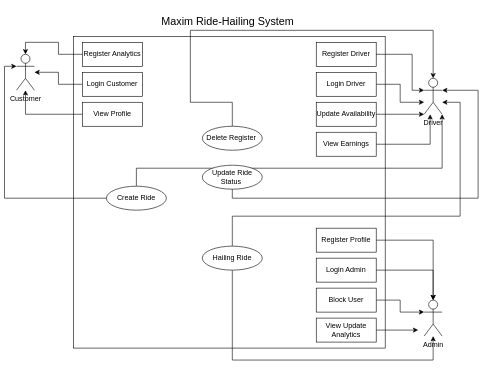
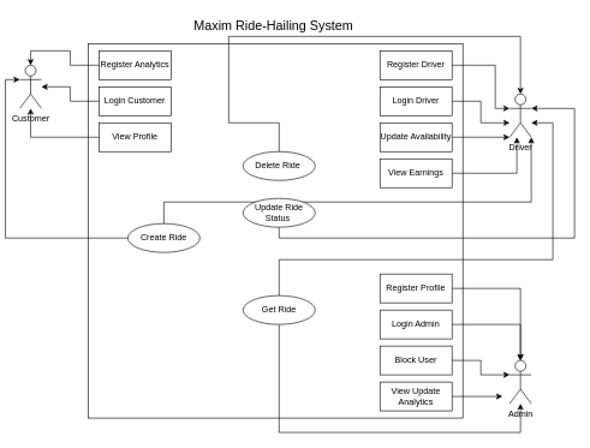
- <mxCell id="33" value="Delete Register&amp;nbsp;" style="ellipse;whiteSpace=wrap;html=1;align=center;" vertex="1" parent="1"><mxGeometry x="330" y="210" width="100" height="40" as="geometry" /></mxCell>
+ <mxCell id="33" value="Delete Ride&amp;nbsp;" style="ellipse;whiteSpace=wrap;html=1;align=center;" vertex="1" parent="1"><mxGeometry x="330" y="210" width="100" height="40" as="geometry" /></mxCell>
- <mxCell id="40" value="Hailing Ride" style="ellipse;whiteSpace=wrap;html=1;align=center;" vertex="1" parent="1"><mxGeometry x="330" y="410" width="100" height="40" as="geometry" /></mxCell>
+ <mxCell id="40" value="Get Ride" style="ellipse;whiteSpace=wrap;html=1;align=center;" vertex="1" parent="1"><mxGeometry x="330" y="410" width="100" height="40" as="geometry" /></mxCell>
